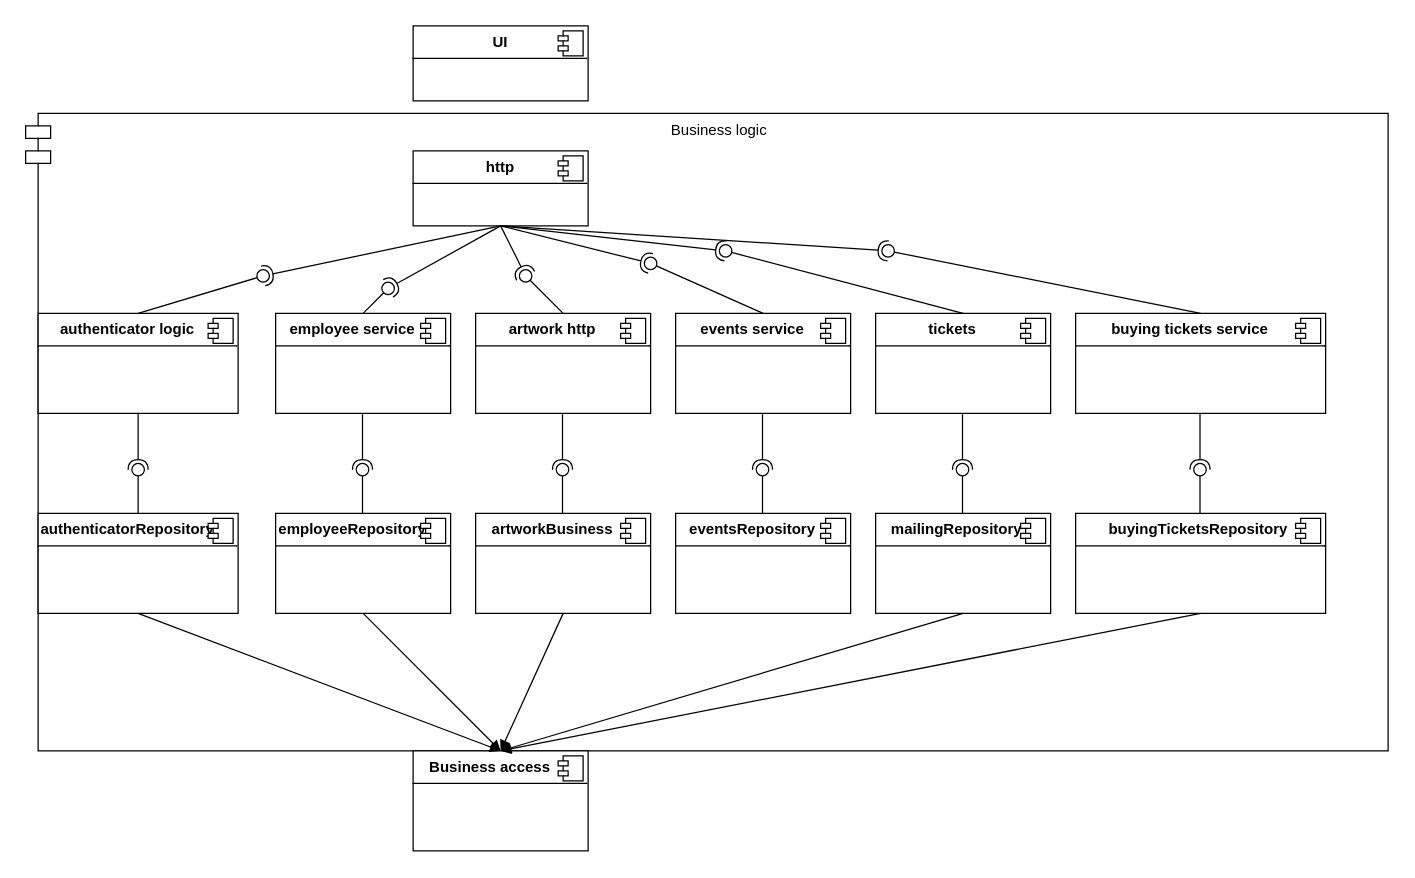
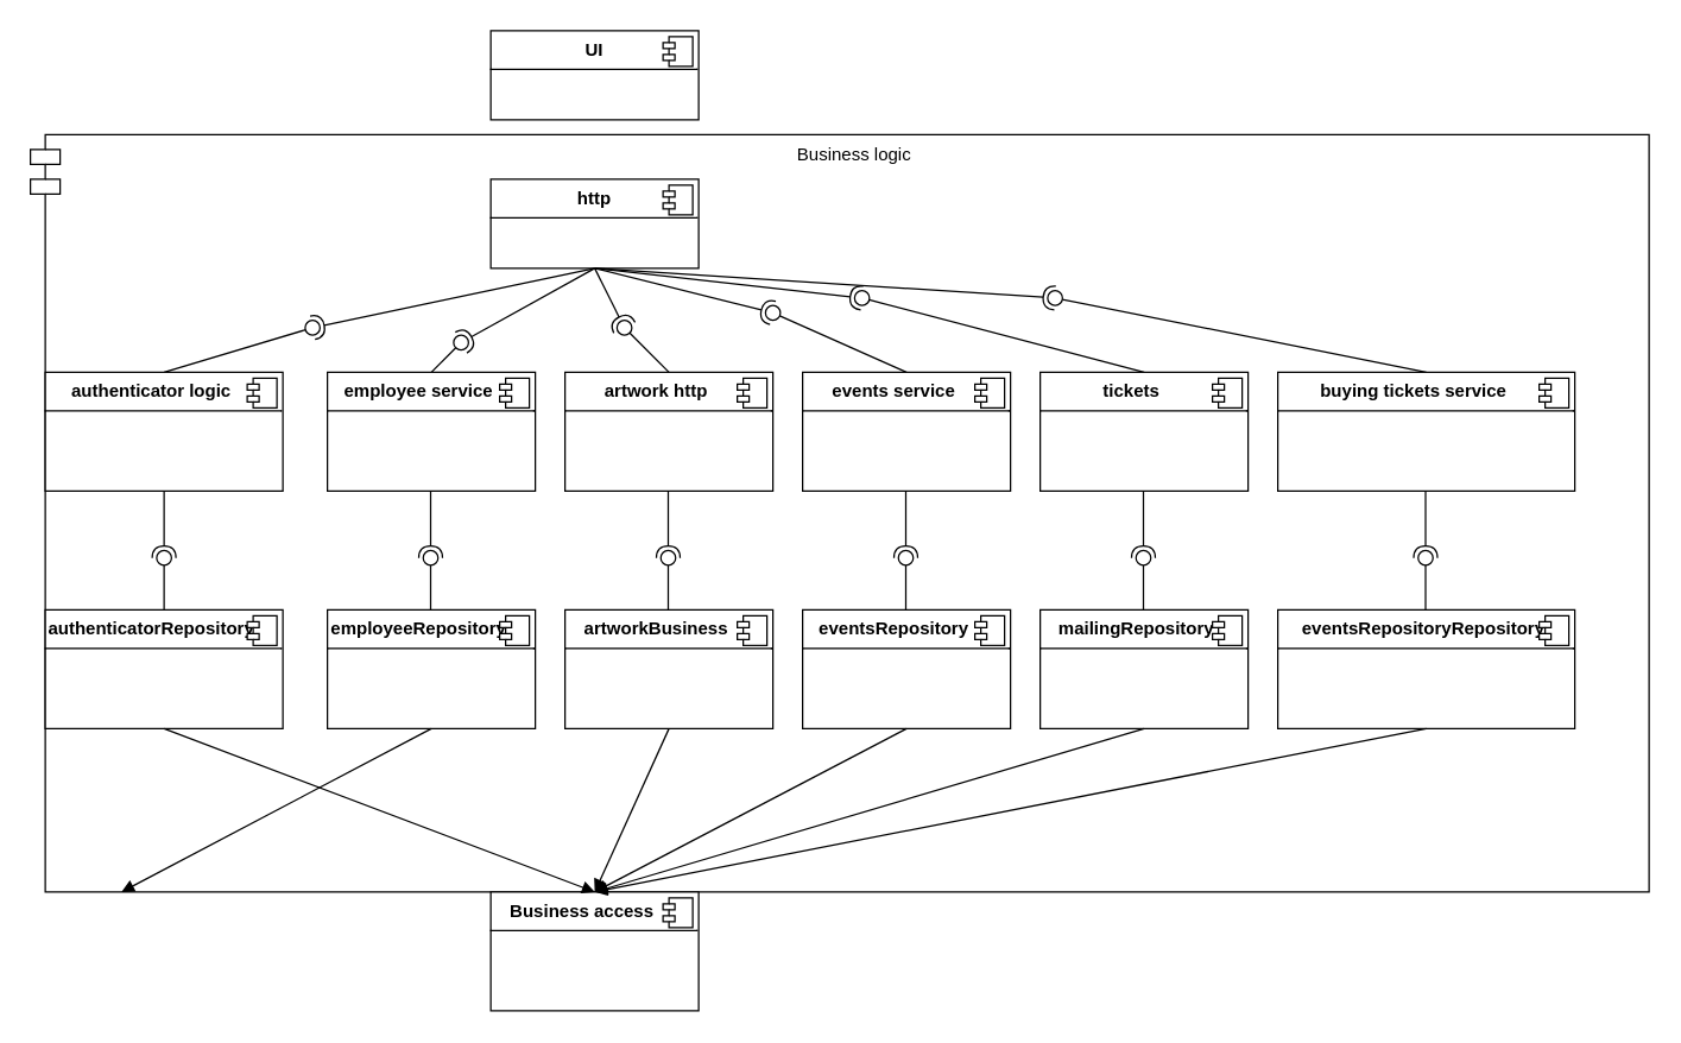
- <mxCell id="42" value="&lt;p style=&quot;text-align: center; margin: 6px 0px 0px;&quot;&gt;&lt;span style=&quot;background-color: initial; text-align: left;&quot;&gt;&lt;b&gt;buyingTickets&lt;/b&gt;&lt;/span&gt;&lt;b style=&quot;background-color: initial; text-align: left;&quot;&gt;Repository&lt;/b&gt;&lt;b style=&quot;background-color: initial;&quot;&gt;&amp;nbsp;&lt;/b&gt;&lt;/p&gt;&lt;hr size=&quot;1&quot; style=&quot;border-style:solid;&quot;&gt;&lt;p style=&quot;margin:0px;margin-left:8px;&quot;&gt;&lt;br&gt;&lt;/p&gt;" style="align=left;overflow=fill;html=1;dropTarget=0;whiteSpace=wrap;" vertex="1" parent="1"><mxGeometry x="860" y="410" width="200" height="80" as="geometry" /></mxCell>
+ <mxCell id="42" value="&lt;p style=&quot;text-align: center; margin: 6px 0px 0px;&quot;&gt;&lt;span style=&quot;background-color: initial; text-align: left;&quot;&gt;&lt;b&gt;eventsRepository&lt;/b&gt;&lt;/span&gt;&lt;b style=&quot;background-color: initial; text-align: left;&quot;&gt;Repository&lt;/b&gt;&lt;b style=&quot;background-color: initial;&quot;&gt;&amp;nbsp;&lt;/b&gt;&lt;/p&gt;&lt;hr size=&quot;1&quot; style=&quot;border-style:solid;&quot;&gt;&lt;p style=&quot;margin:0px;margin-left:8px;&quot;&gt;&lt;br&gt;&lt;/p&gt;" style="align=left;overflow=fill;html=1;dropTarget=0;whiteSpace=wrap;" vertex="1" parent="1"><mxGeometry x="860" y="410" width="200" height="80" as="geometry" /></mxCell>
- <mxCell id="60" value="" style="html=1;verticalAlign=bottom;endArrow=block;curved=0;rounded=0;exitX=0.5;exitY=1;exitDx=0;exitDy=0;entryX=0.5;entryY=0;entryDx=0;entryDy=0;" edge="1" parent="1" source="34" target="57"><mxGeometry width="80" relative="1" as="geometry"><mxPoint x="120" y="500" as="sourcePoint" /><mxPoint x="470" y="600" as="targetPoint" /></mxGeometry></mxCell>
+ <mxCell id="60" value="" style="html=1;verticalAlign=bottom;endArrow=block;curved=0;rounded=0;exitX=0.5;exitY=1;exitDx=0;exitDy=0;" edge="1" parent="1" source="34" target="2"><mxGeometry width="80" relative="1" as="geometry"><mxPoint x="120" y="500" as="sourcePoint" /><mxPoint x="470" y="600" as="targetPoint" /></mxGeometry></mxCell>
+ <mxCell id="62" value="" style="html=1;verticalAlign=bottom;endArrow=block;curved=0;rounded=0;exitX=0.5;exitY=1;exitDx=0;exitDy=0;entryX=0.5;entryY=0;entryDx=0;entryDy=0;" edge="1" parent="1" source="36" target="57"><mxGeometry width="80" relative="1" as="geometry"><mxPoint x="460" y="500" as="sourcePoint" /><mxPoint x="480" y="610" as="targetPoint" /></mxGeometry></mxCell>
